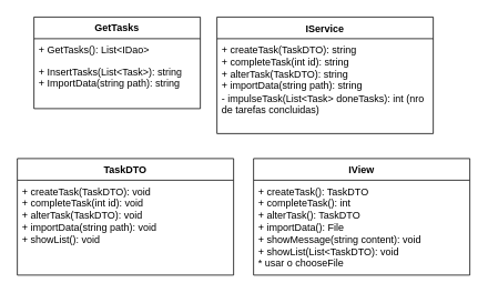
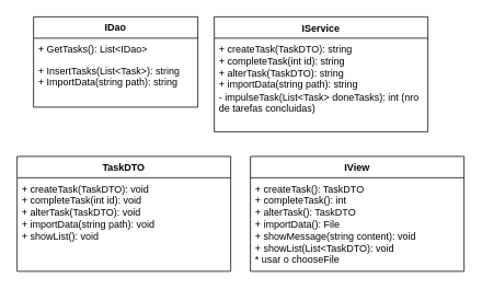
- <mxCell id="2" value="&lt;b&gt;GetTasks&lt;/b&gt;" style="swimlane;fontStyle=0;childLayout=stackLayout;horizontal=1;startSize=26;fillColor=none;horizontalStack=0;resizeParent=1;resizeParentMax=0;resizeLast=0;collapsible=1;marginBottom=0;whiteSpace=wrap;html=1;" vertex="1" parent="1"><mxGeometry x="40" y="20" width="200" height="110" as="geometry" /></mxCell>
+ <mxCell id="2" value="&lt;b&gt;IDao&lt;/b&gt;" style="swimlane;fontStyle=0;childLayout=stackLayout;horizontal=1;startSize=26;fillColor=none;horizontalStack=0;resizeParent=1;resizeParentMax=0;resizeLast=0;collapsible=1;marginBottom=0;whiteSpace=wrap;html=1;" vertex="1" parent="1"><mxGeometry x="40" y="20" width="200" height="110" as="geometry" /></mxCell>
